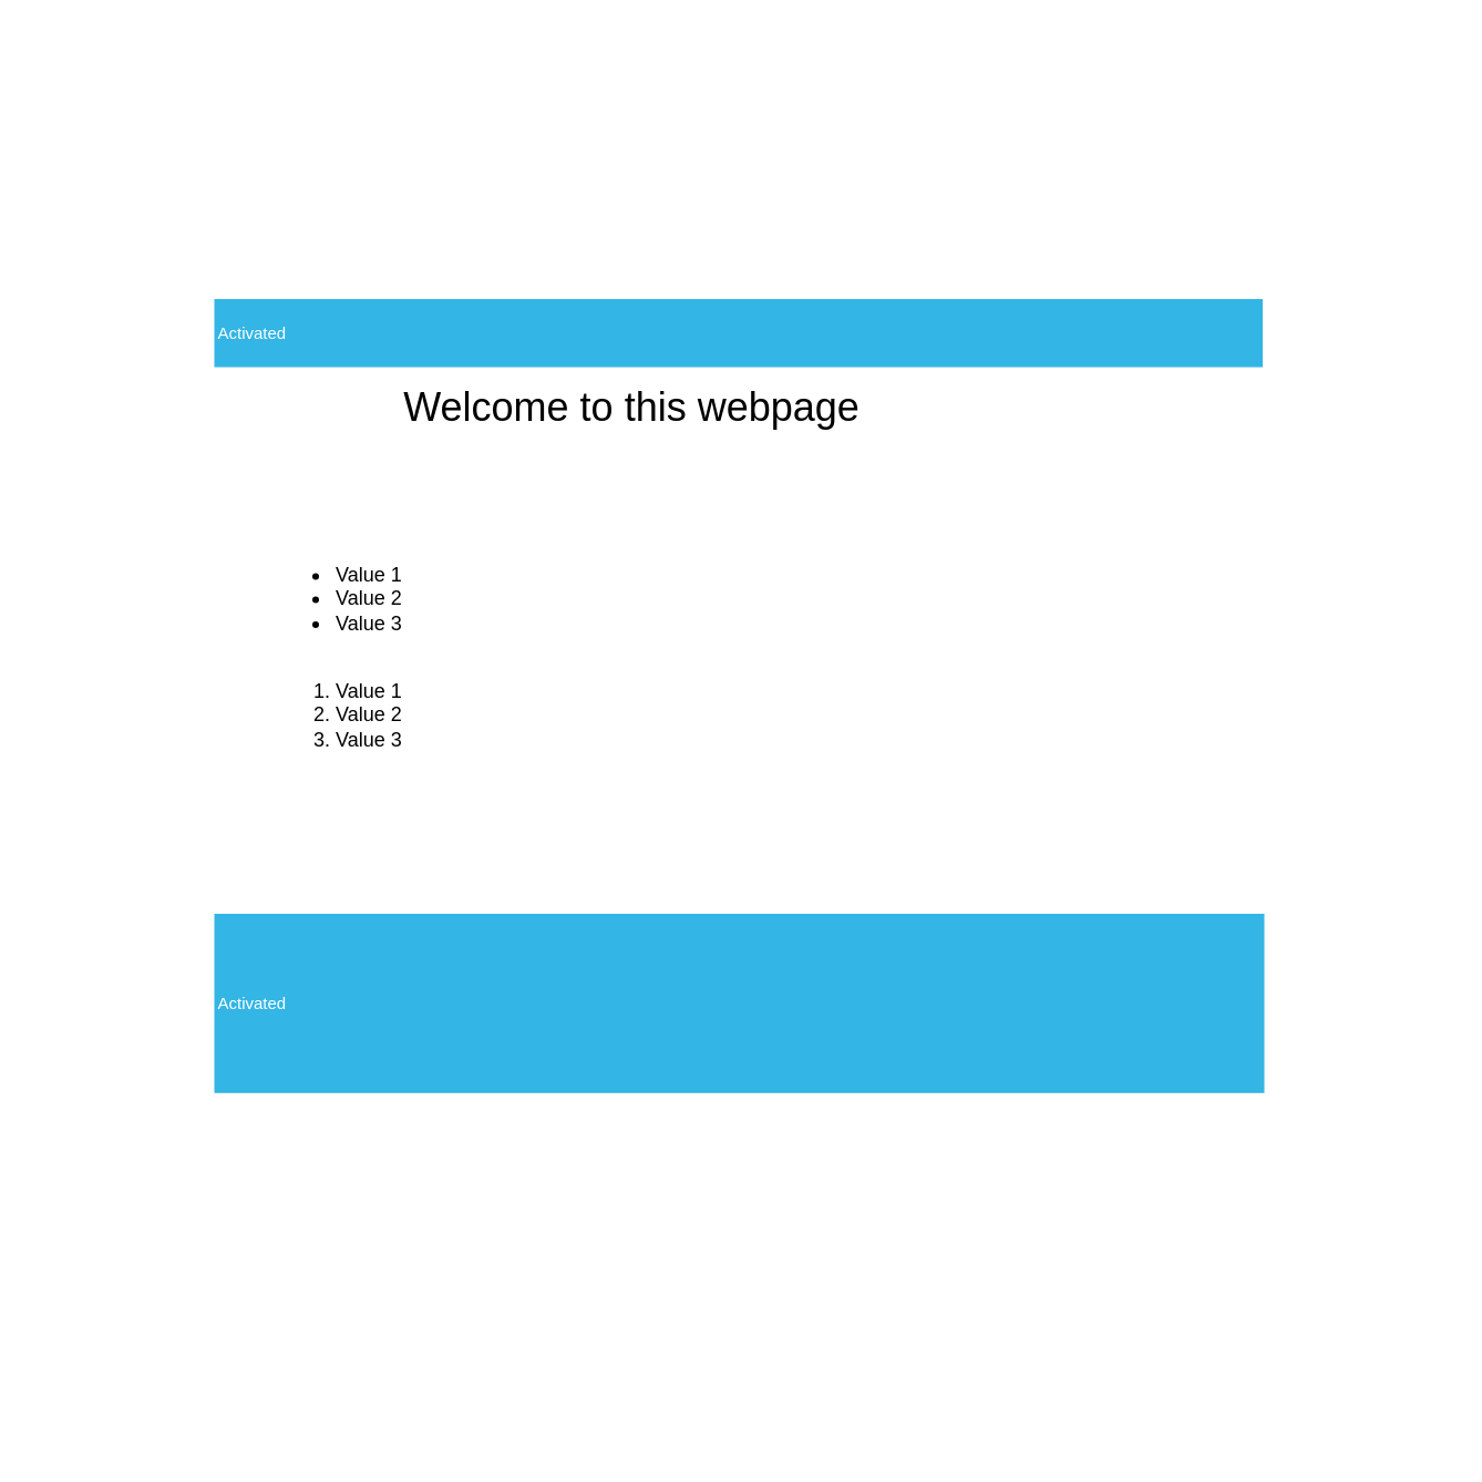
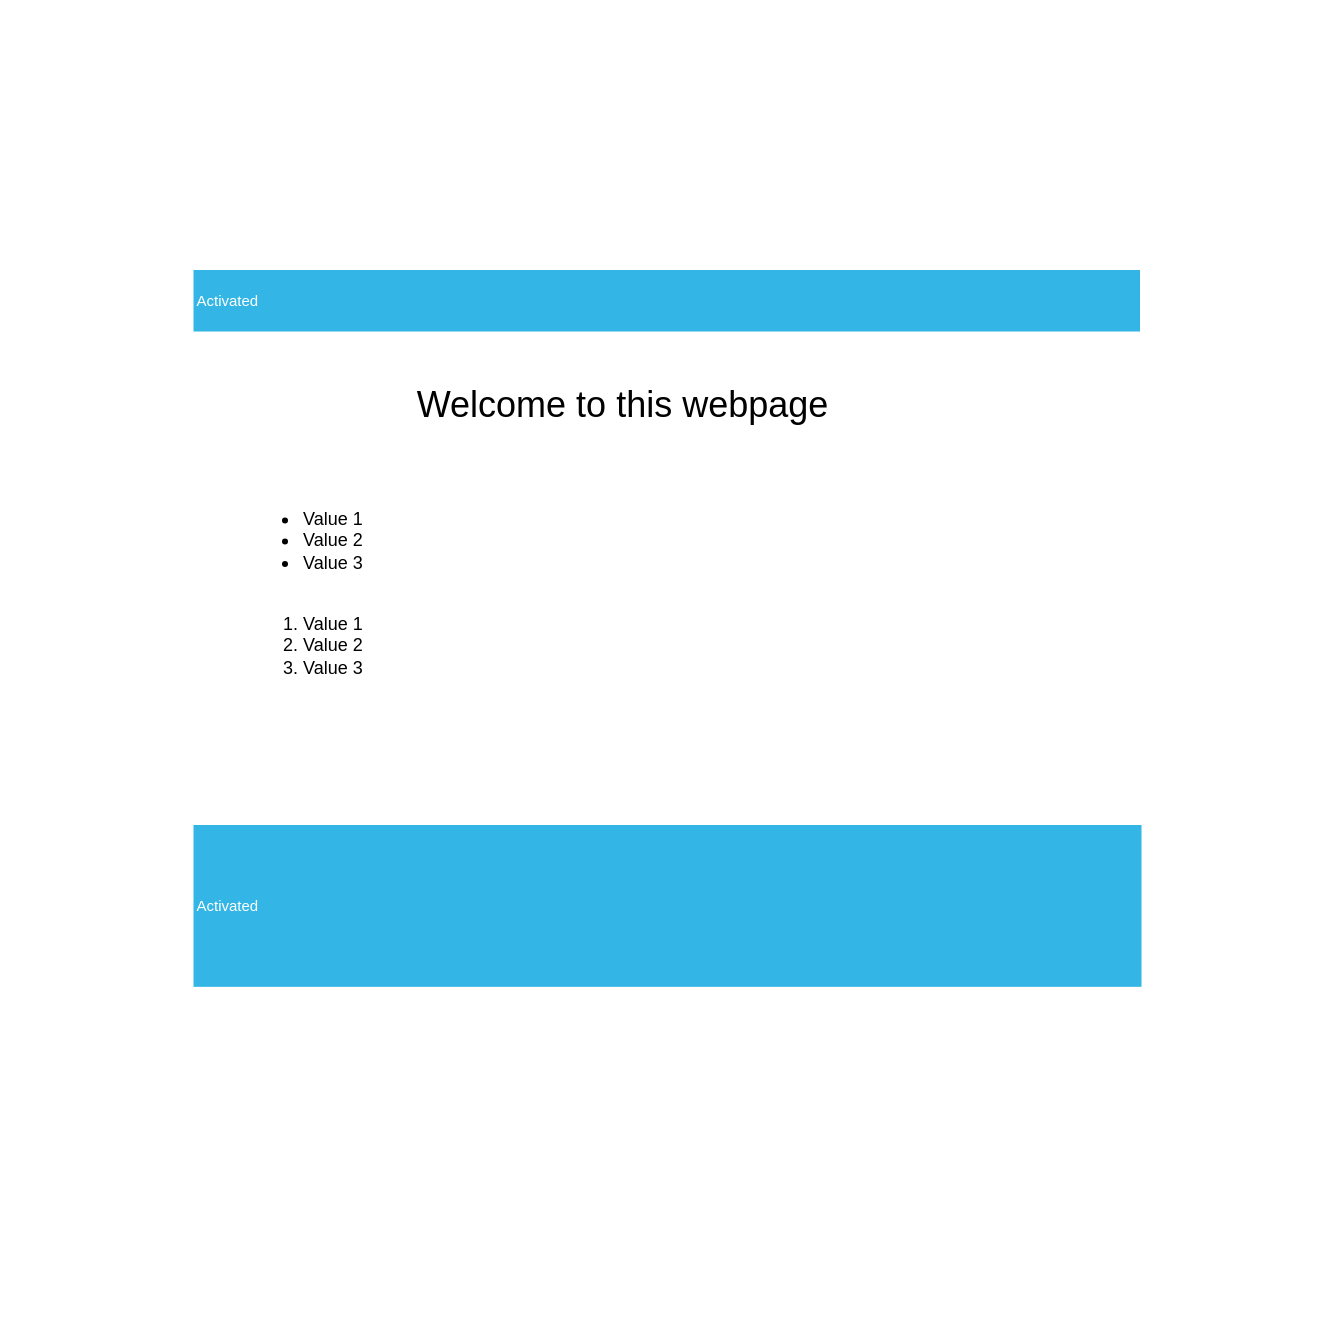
- <mxCell id="9" value="&lt;font style=&quot;font-size: 24px&quot;&gt;Welcome to this webpage&lt;/font&gt;" style="text;html=1;strokeColor=none;fillColor=none;align=center;verticalAlign=middle;whiteSpace=wrap;rounded=0;" vertex="1" parent="1"><mxGeometry x="185" y="235" width="390" height="20" as="geometry" /></mxCell>
+ <mxCell id="9" value="&lt;font style=&quot;font-size: 24px&quot;&gt;Welcome to this webpage&lt;/font&gt;" style="text;html=1;strokeColor=none;fillColor=none;align=center;verticalAlign=middle;whiteSpace=wrap;rounded=0;" vertex="1" parent="1"><mxGeometry x="220" y="260" width="390" height="20" as="geometry" /></mxCell>
